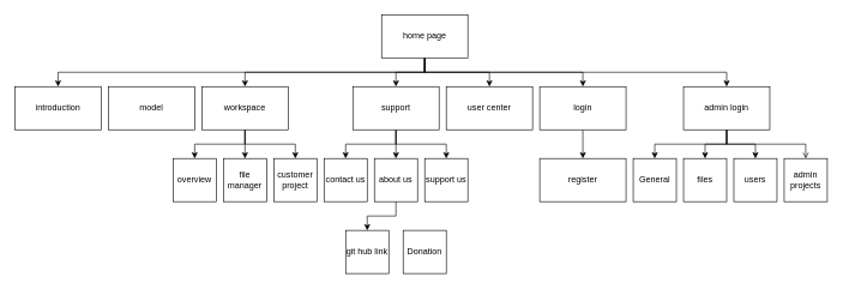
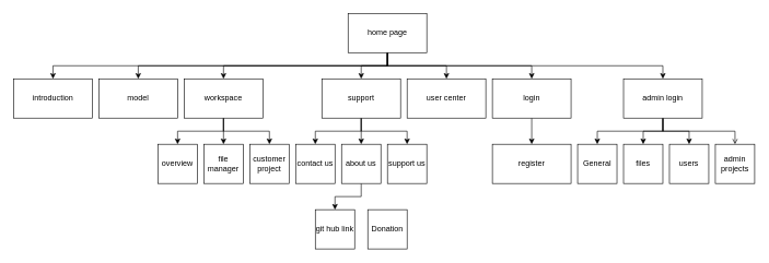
+ <mxCell id="3" style="edgeStyle=orthogonalEdgeStyle;rounded=0;orthogonalLoop=1;jettySize=auto;html=1;" edge="1" parent="1" source="9" target="16"><mxGeometry relative="1" as="geometry"><Array as="points"><mxPoint x="590" y="100" /><mxPoint x="210" y="100" /></Array></mxGeometry></mxCell>
